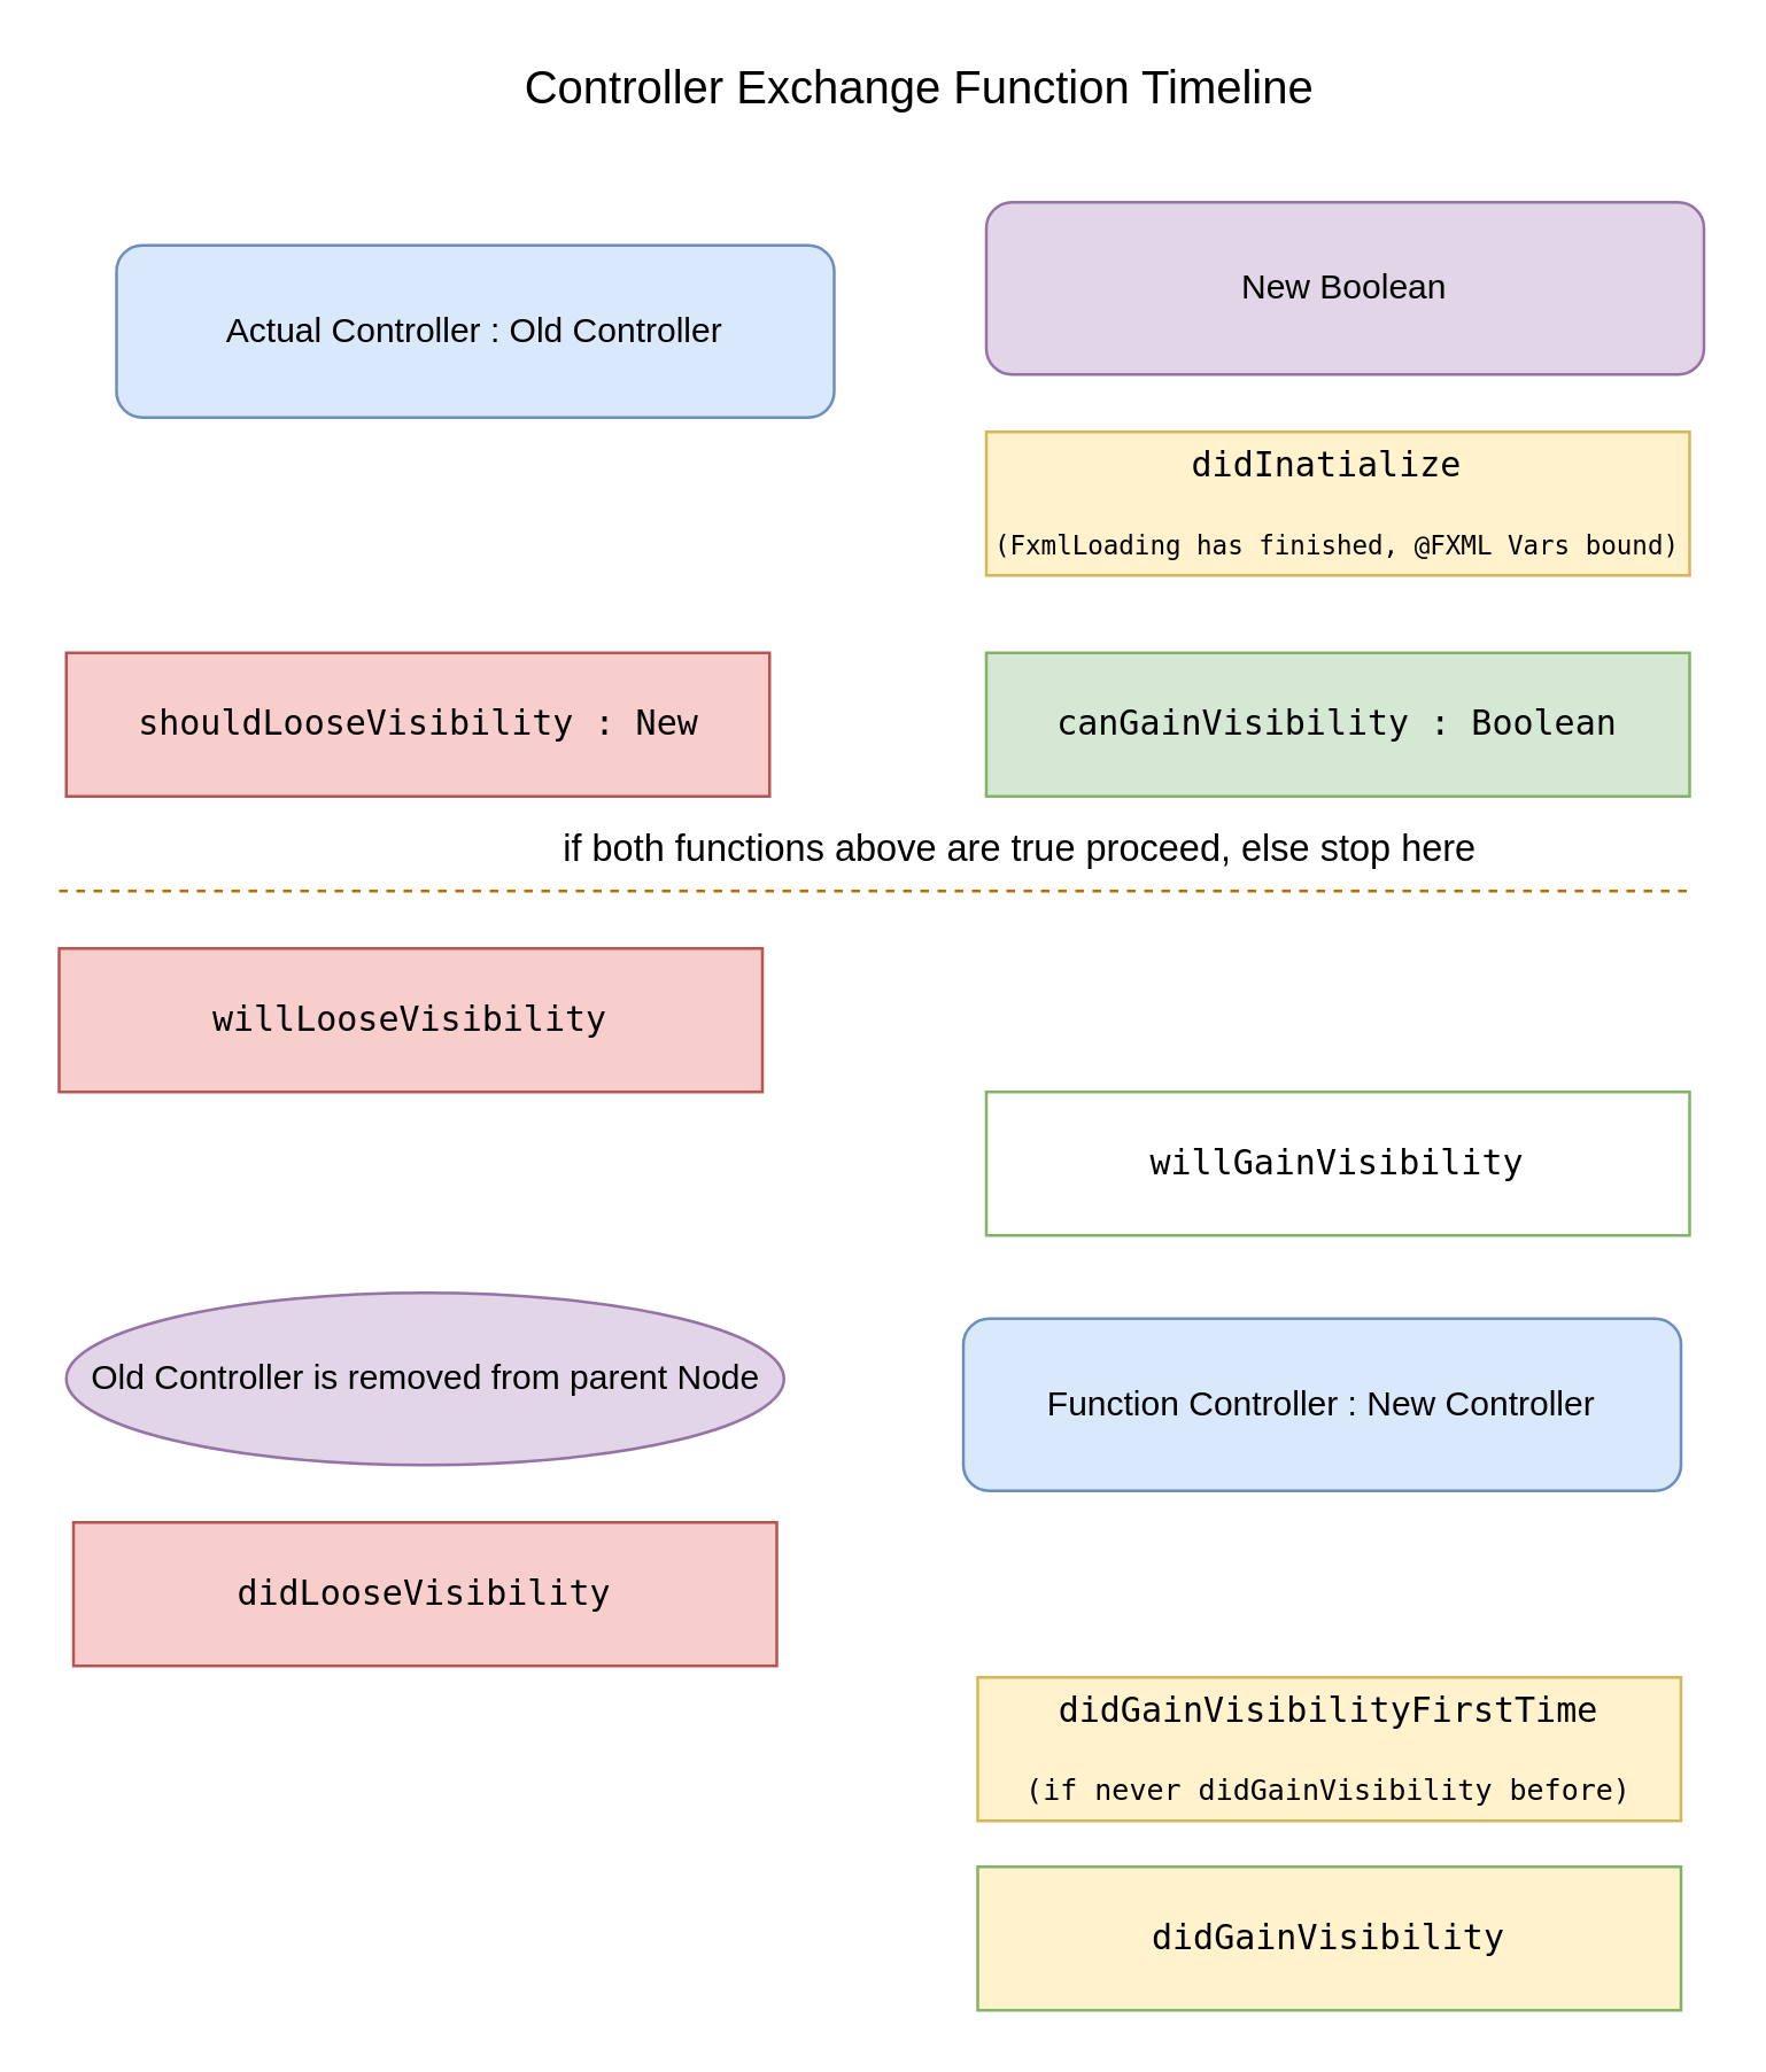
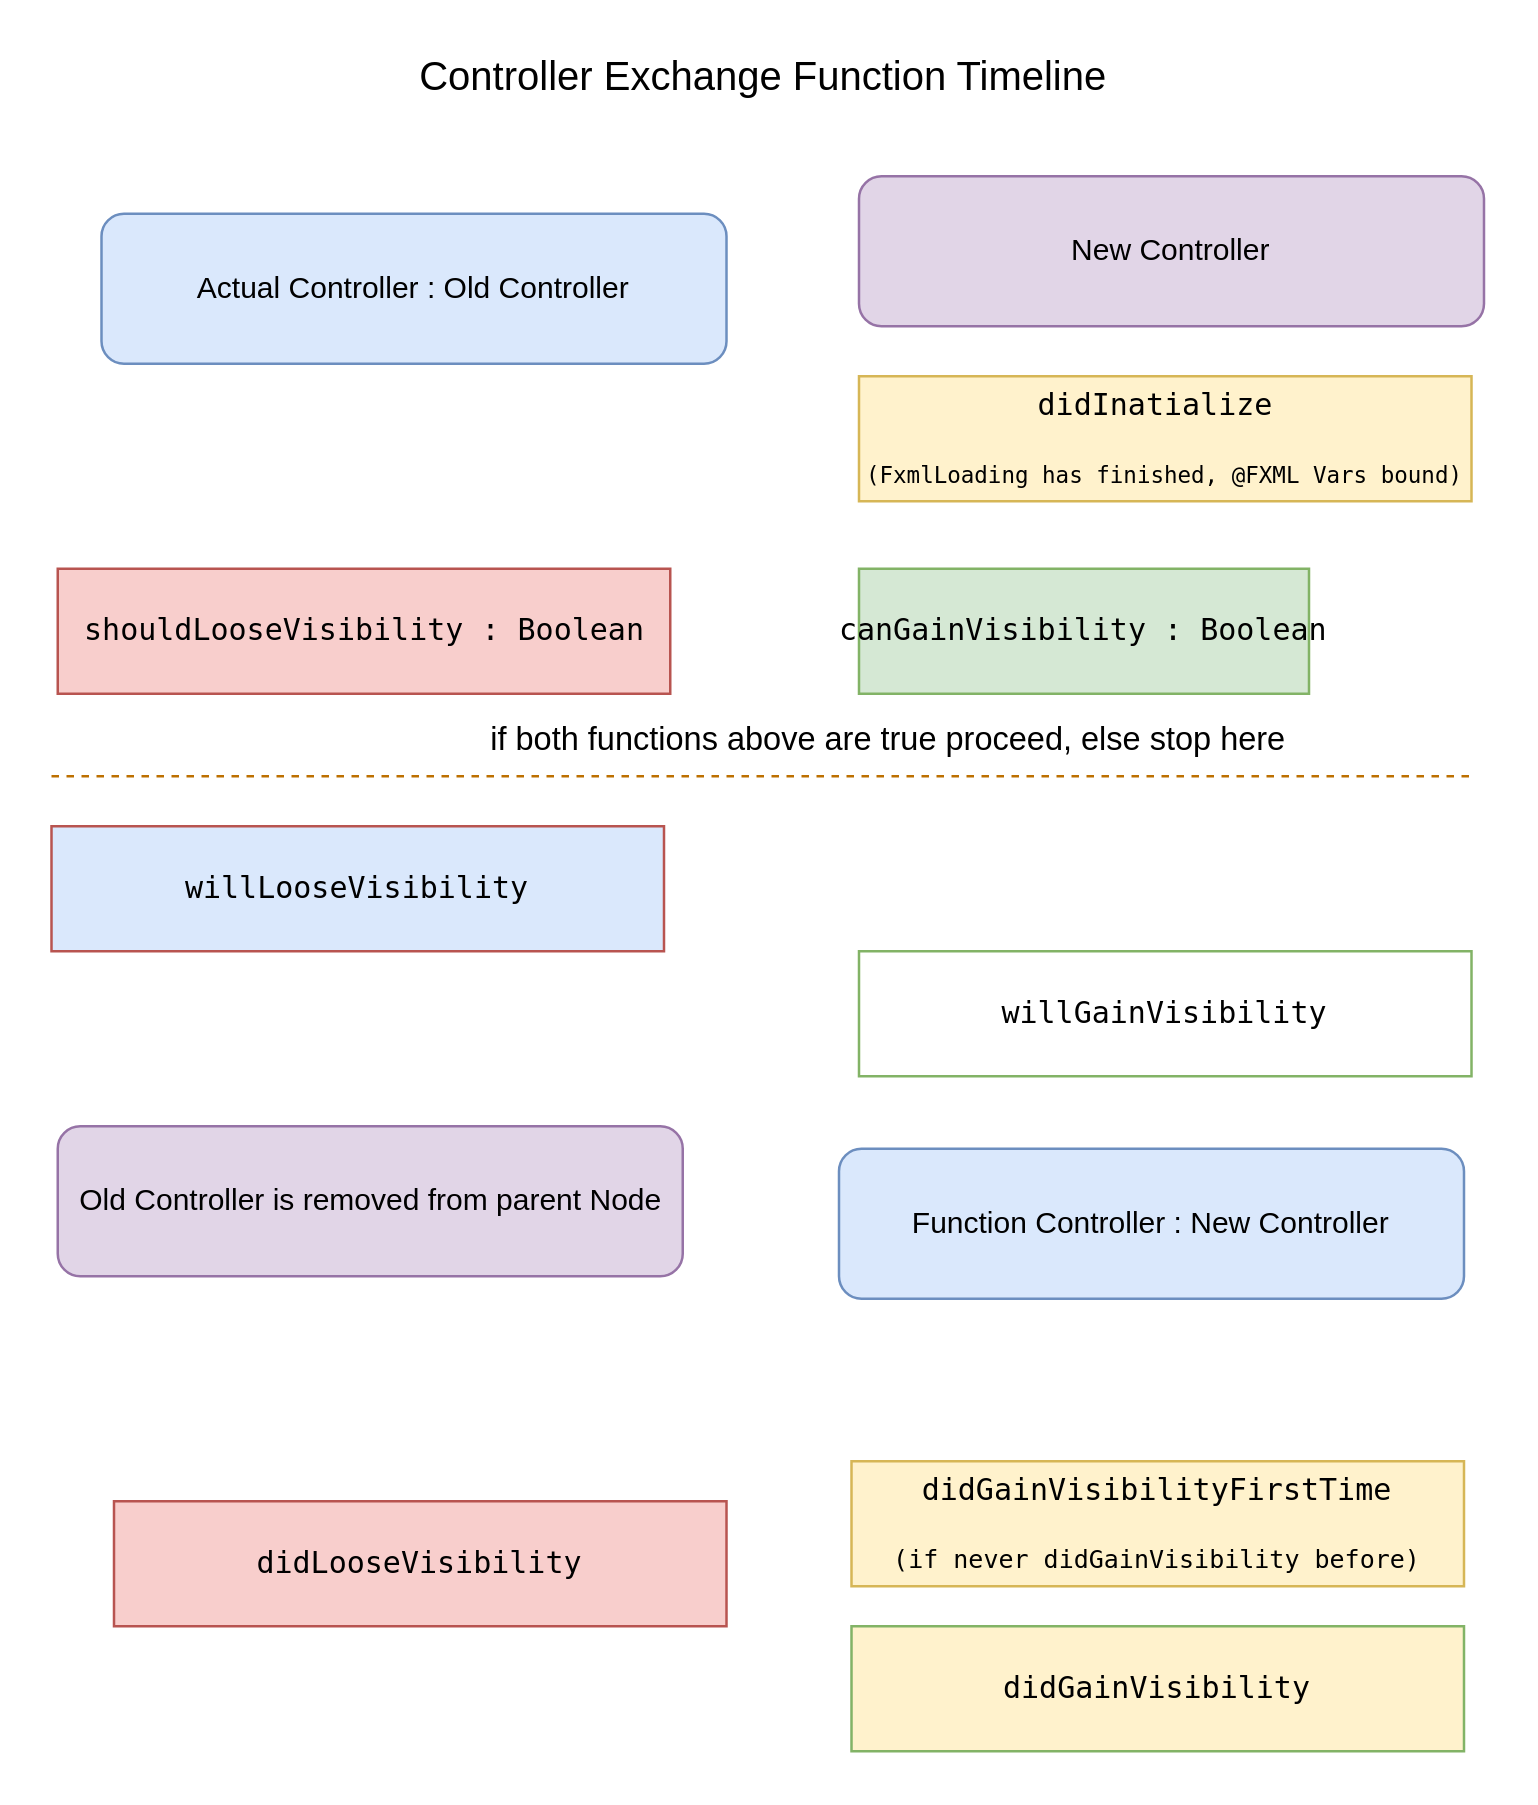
- <mxCell id="16" value="Controller Exchange Function Timeline" style="text;html=1;strokeColor=none;fillColor=none;align=center;verticalAlign=middle;whiteSpace=wrap;rounded=0;fontSize=16;" vertex="1" parent="1"><mxGeometry x="155" y="20" width="330" height="20" as="geometry" /></mxCell>
+ <mxCell id="16" value="Controller Exchange Function Timeline" style="text;html=1;strokeColor=none;fillColor=none;align=center;verticalAlign=middle;whiteSpace=wrap;rounded=0;fontSize=16;" vertex="1" parent="1"><mxGeometry x="140" y="20" width="330" height="20" as="geometry" /></mxCell>
- <mxCell id="5" value="New Boolean" style="rounded=1;whiteSpace=wrap;html=1;fillColor=#e1d5e7;strokeColor=#9673a6;" vertex="1" parent="1"><mxGeometry x="343" y="70" width="250" height="60" as="geometry" /></mxCell>
+ <mxCell id="5" value="New Controller" style="rounded=1;whiteSpace=wrap;html=1;fillColor=#e1d5e7;strokeColor=#9673a6;" vertex="1" parent="1"><mxGeometry x="343" y="70" width="250" height="60" as="geometry" /></mxCell>
- <mxCell id="3" value="&lt;pre&gt;shouldLooseVisibility : New&lt;/pre&gt;" style="rounded=0;whiteSpace=wrap;html=1;fillColor=#f8cecc;strokeColor=#b85450;" vertex="1" parent="1"><mxGeometry x="22.5" y="227" width="245" height="50" as="geometry" /></mxCell>
+ <mxCell id="3" value="&lt;pre&gt;shouldLooseVisibility : Boolean&lt;/pre&gt;" style="rounded=0;whiteSpace=wrap;html=1;fillColor=#f8cecc;strokeColor=#b85450;" vertex="1" parent="1"><mxGeometry x="22.5" y="227" width="245" height="50" as="geometry" /></mxCell>
- <mxCell id="6" value="&lt;pre&gt;&lt;pre&gt;canGainVisibility : Boolean&lt;/pre&gt;&lt;/pre&gt;" style="rounded=0;whiteSpace=wrap;html=1;fillColor=#d5e8d4;strokeColor=#82b366;" vertex="1" parent="1"><mxGeometry x="343" y="227" width="245" height="50" as="geometry" /></mxCell>
+ <mxCell id="6" value="&lt;pre&gt;&lt;pre&gt;canGainVisibility : Boolean&lt;/pre&gt;&lt;/pre&gt;" style="rounded=0;whiteSpace=wrap;html=1;fillColor=#d5e8d4;strokeColor=#82b366;" vertex="1" parent="1"><mxGeometry x="343" y="227" width="180" height="50" as="geometry" /></mxCell>
- <mxCell id="4" value="&lt;pre&gt;willLooseVisibility&lt;/pre&gt;" style="rounded=0;whiteSpace=wrap;html=1;fillColor=#f8cecc;strokeColor=#b85450;" vertex="1" parent="1"><mxGeometry x="20" y="330" width="245" height="50" as="geometry" /></mxCell>
+ <mxCell id="4" value="&lt;pre&gt;willLooseVisibility&lt;/pre&gt;" style="rounded=0;whiteSpace=wrap;html=1;fillColor=#dae8fc;strokeColor=#b85450;" vertex="1" parent="1"><mxGeometry x="20" y="330" width="245" height="50" as="geometry" /></mxCell>
- <mxCell id="14" value="Old Controller is removed from parent Node" style="ellipse;whiteSpace=wrap;html=1;fillColor=#e1d5e7;strokeColor=#9673a6;" vertex="1" parent="1"><mxGeometry x="22.5" y="450" width="250" height="60" as="geometry" /></mxCell>
+ <mxCell id="14" value="Old Controller is removed from parent Node" style="rounded=1;whiteSpace=wrap;html=1;fillColor=#e1d5e7;strokeColor=#9673a6;" vertex="1" parent="1"><mxGeometry x="22.5" y="450" width="250" height="60" as="geometry" /></mxCell>
- <mxCell id="12" value="&lt;pre&gt;&lt;pre&gt;didLooseVisibility&lt;/pre&gt;&lt;/pre&gt;" style="rounded=0;whiteSpace=wrap;html=1;fillColor=#f8cecc;strokeColor=#b85450;" vertex="1" parent="1"><mxGeometry x="25" y="530" width="245" height="50" as="geometry" /></mxCell>
+ <mxCell id="12" value="&lt;pre&gt;&lt;pre&gt;didLooseVisibility&lt;/pre&gt;&lt;/pre&gt;" style="rounded=0;whiteSpace=wrap;html=1;fillColor=#f8cecc;strokeColor=#b85450;" vertex="1" parent="1"><mxGeometry x="45" y="600" width="245" height="50" as="geometry" /></mxCell>
